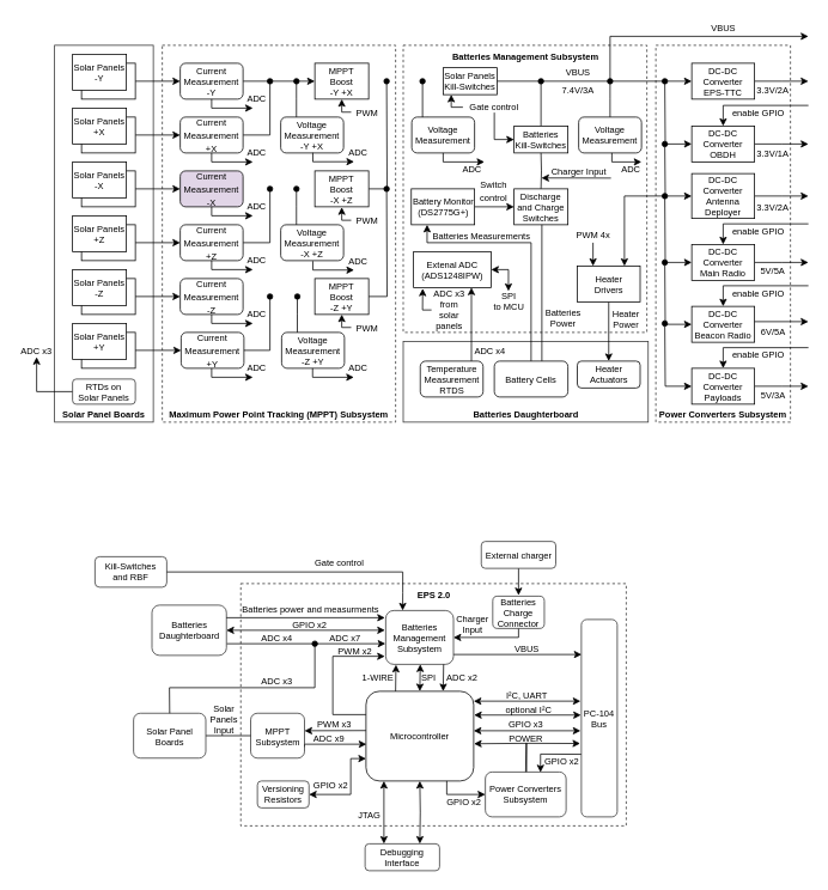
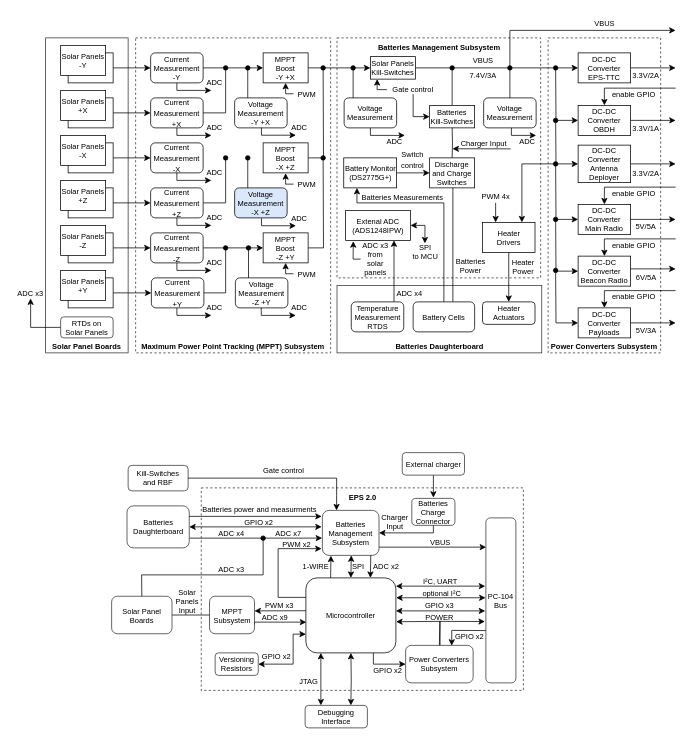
+ <mxCell id="34" style="edgeStyle=orthogonalEdgeStyle;rounded=0;orthogonalLoop=1;jettySize=auto;html=1;exitX=1;exitY=0.5;exitDx=0;exitDy=0;entryX=0;entryY=0.5;entryDx=0;entryDy=0;endArrow=classic;endFill=1;fontSize=10;" parent="1" source="35" target="48" edge="1"><mxGeometry relative="1" as="geometry" /></mxCell>
- <mxCell id="14" value="&lt;span style=&quot;font-size: 10px&quot;&gt;Current&lt;/span&gt;&lt;br style=&quot;font-size: 10px&quot;&gt;&lt;span style=&quot;font-size: 10px&quot;&gt;Measurement&lt;/span&gt;&lt;br style=&quot;font-size: 10px&quot;&gt;&lt;span style=&quot;font-size: 10px&quot;&gt;-X&lt;/span&gt;" style="rounded=1;whiteSpace=wrap;html=1;fillColor=#e1d5e7;" parent="1" vertex="1"><mxGeometry x="200" y="190" width="70" height="40" as="geometry" /></mxCell>
+ <mxCell id="14" value="&lt;span style=&quot;font-size: 10px&quot;&gt;Current&lt;/span&gt;&lt;br style=&quot;font-size: 10px&quot;&gt;&lt;span style=&quot;font-size: 10px&quot;&gt;Measurement&lt;/span&gt;&lt;br style=&quot;font-size: 10px&quot;&gt;&lt;span style=&quot;font-size: 10px&quot;&gt;-X&lt;/span&gt;" style="rounded=1;whiteSpace=wrap;html=1;" parent="1" vertex="1"><mxGeometry x="200" y="190" width="70" height="40" as="geometry" /></mxCell>
- <mxCell id="43" value="&lt;span&gt;Voltage&lt;/span&gt;&lt;br&gt;Measurement&lt;br&gt;&lt;span&gt;-X +Z&lt;/span&gt;" style="rounded=1;whiteSpace=wrap;html=1;fontSize=10;" parent="1" vertex="1"><mxGeometry x="312" y="250" width="70" height="40" as="geometry" /></mxCell>
+ <mxCell id="43" value="&lt;span&gt;Voltage&lt;/span&gt;&lt;br&gt;Measurement&lt;br&gt;&lt;span&gt;-X +Z&lt;/span&gt;" style="rounded=1;whiteSpace=wrap;html=1;fontSize=10;fillColor=#dae8fc;" parent="1" vertex="1"><mxGeometry x="312" y="250" width="70" height="40" as="geometry" /></mxCell>
+ <mxCell id="17" style="edgeStyle=orthogonalEdgeStyle;rounded=0;orthogonalLoop=1;jettySize=auto;html=1;exitX=1;exitY=0.5;exitDx=0;exitDy=0;entryX=0;entryY=0.5;entryDx=0;entryDy=0;fontSize=10;" parent="1" source="19" target="39" edge="1"><mxGeometry relative="1" as="geometry" /></mxCell>
- <mxCell id="108" value="Kill-Switches &lt;br&gt;and RBF" style="rounded=1;whiteSpace=wrap;html=1;strokeColor=#333333;strokeWidth=1;fillColor=none;fontSize=10;" parent="1" vertex="1"><mxGeometry x="105" y="620" width="80" height="34" as="geometry" /></mxCell>
+ <mxCell id="108" value="Kill-Switches &lt;br&gt;and RBF" style="rounded=1;whiteSpace=wrap;html=1;strokeColor=#333333;strokeWidth=1;fillColor=none;fontSize=10;" parent="1" vertex="1"><mxGeometry x="170" y="620" width="80" height="34" as="geometry" /></mxCell>
